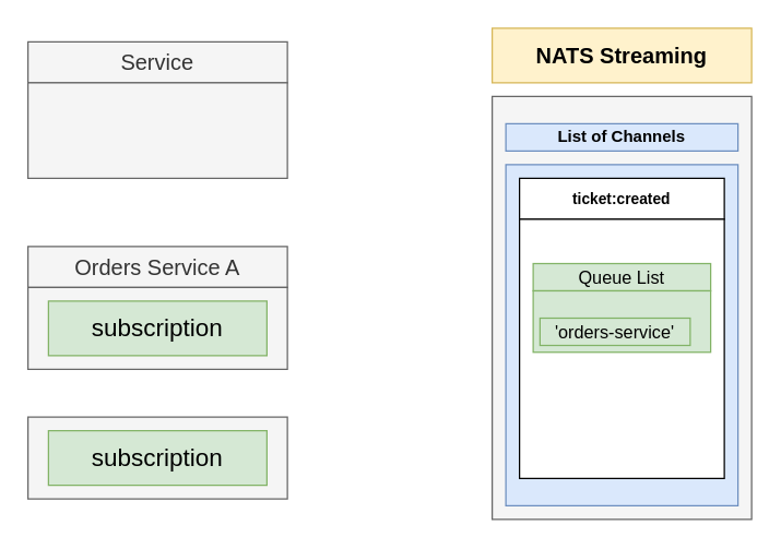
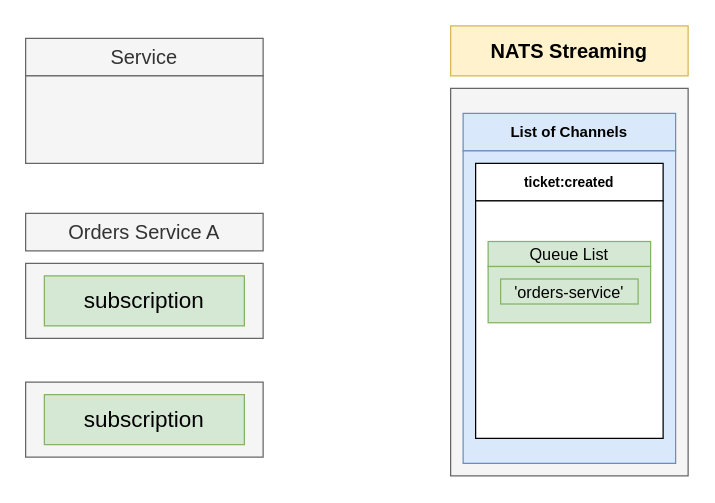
- <mxCell id="8" value="List of Channels" style="rounded=0;whiteSpace=wrap;html=1;fontSize=12;fillColor=#dae8fc;strokeColor=#6c8ebf;fontStyle=1" parent="1" vertex="1"><mxGeometry x="370" y="90" width="170" height="20" as="geometry" /></mxCell>
+ <mxCell id="8" value="List of Channels" style="rounded=0;whiteSpace=wrap;html=1;fontSize=12;fillColor=#dae8fc;strokeColor=#6c8ebf;fontStyle=1" parent="1" vertex="1"><mxGeometry x="370" y="90" width="170" height="30" as="geometry" /></mxCell>
- <mxCell id="5" value="Orders Service A" style="rounded=0;whiteSpace=wrap;html=1;fillColor=#f5f5f5;strokeColor=#666666;fontColor=#333333;fontStyle=0;fontSize=16;" parent="1" vertex="1"><mxGeometry x="20" y="180" width="190" height="30" as="geometry" /></mxCell>
+ <mxCell id="5" value="Orders Service A" style="rounded=0;whiteSpace=wrap;html=1;fillColor=#f5f5f5;strokeColor=#666666;fontColor=#333333;fontStyle=0;fontSize=16;" parent="1" vertex="1"><mxGeometry x="20" y="170" width="190" height="30" as="geometry" /></mxCell>
- <mxCell id="15" value="'orders-service'" style="rounded=0;whiteSpace=wrap;html=1;fontSize=13;align=center;fillColor=#d5e8d4;strokeColor=#82b366;" parent="1" vertex="1"><mxGeometry x="395" y="232.5" width="110" height="20" as="geometry" /></mxCell>
+ <mxCell id="15" value="'orders-service'" style="rounded=0;whiteSpace=wrap;html=1;fontSize=13;align=center;fillColor=#d5e8d4;strokeColor=#82b366;" parent="1" vertex="1"><mxGeometry x="400" y="222.5" width="110" height="20" as="geometry" /></mxCell>
